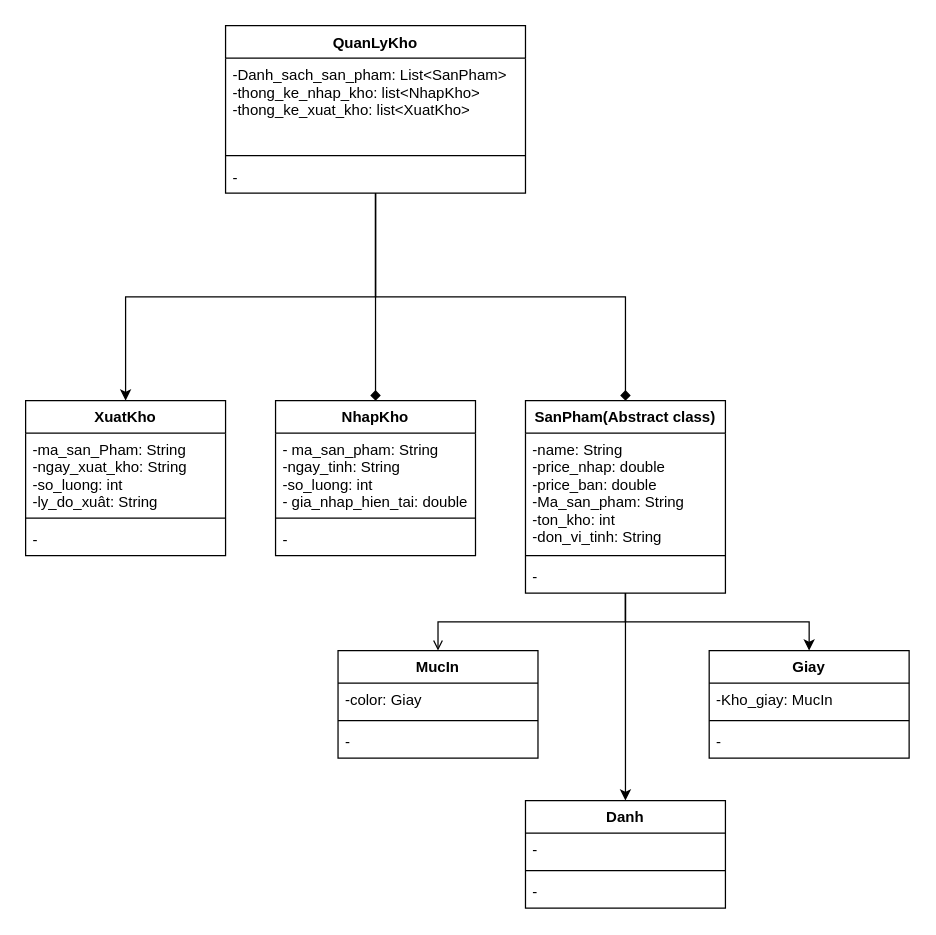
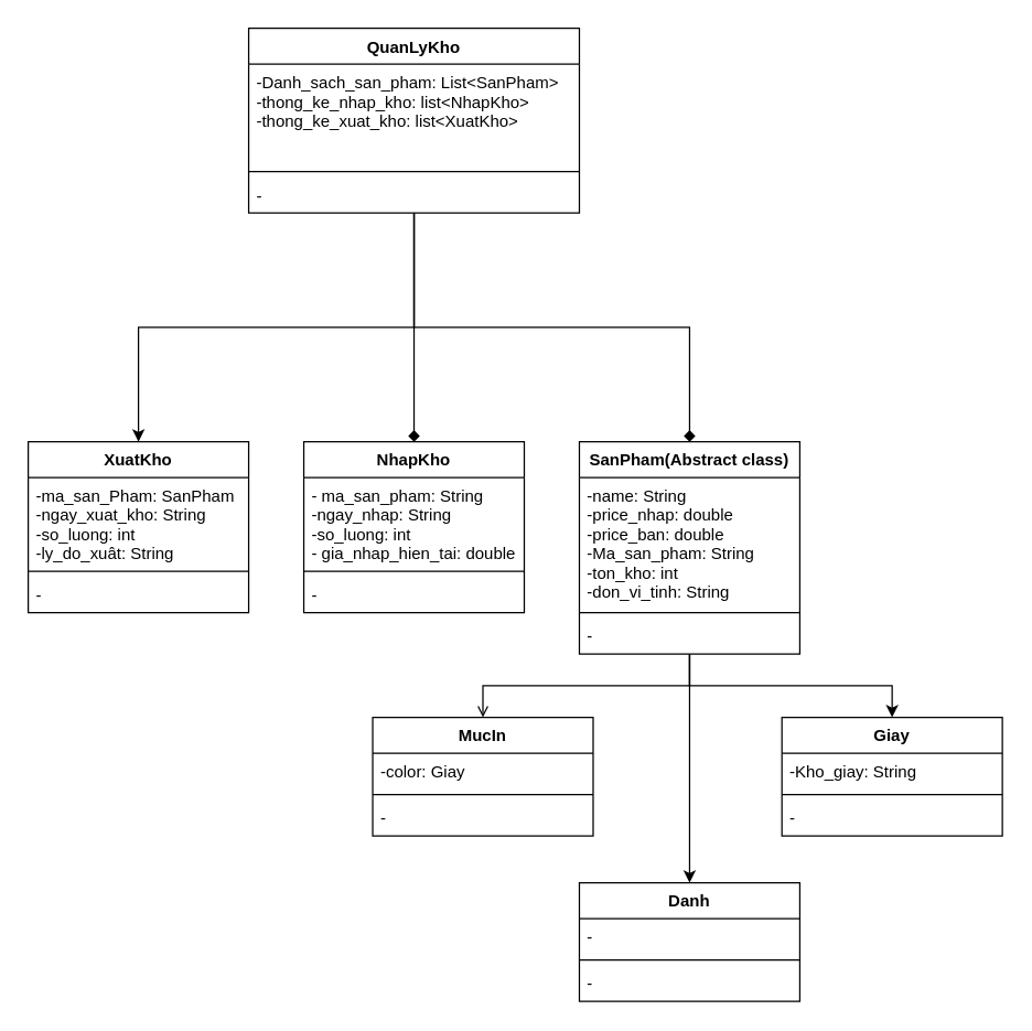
- <mxCell id="14" value="-ma_san_Pham: String&#10;-ngay_xuat_kho: String&#10;-so_luong: int&#10;-ly_do_xuât: String" style="text;strokeColor=none;fillColor=none;align=left;verticalAlign=top;spacingLeft=4;spacingRight=4;overflow=hidden;rotatable=0;points=[[0,0.5],[1,0.5]];portConstraint=eastwest;" parent="13" vertex="1"><mxGeometry y="26" width="160" height="64" as="geometry" /></mxCell>
+ <mxCell id="14" value="-ma_san_Pham: SanPham&#10;-ngay_xuat_kho: String&#10;-so_luong: int&#10;-ly_do_xuât: String" style="text;strokeColor=none;fillColor=none;align=left;verticalAlign=top;spacingLeft=4;spacingRight=4;overflow=hidden;rotatable=0;points=[[0,0.5],[1,0.5]];portConstraint=eastwest;" parent="13" vertex="1"><mxGeometry y="26" width="160" height="64" as="geometry" /></mxCell>
- <mxCell id="10" value="- ma_san_pham: String&#10;-ngay_tinh: String&#10;-so_luong: int&#10;- gia_nhap_hien_tai: double" style="text;strokeColor=none;fillColor=none;align=left;verticalAlign=top;spacingLeft=4;spacingRight=4;overflow=hidden;rotatable=0;points=[[0,0.5],[1,0.5]];portConstraint=eastwest;" parent="9" vertex="1"><mxGeometry y="26" width="160" height="64" as="geometry" /></mxCell>
+ <mxCell id="10" value="- ma_san_pham: String&#10;-ngay_nhap: String&#10;-so_luong: int&#10;- gia_nhap_hien_tai: double" style="text;strokeColor=none;fillColor=none;align=left;verticalAlign=top;spacingLeft=4;spacingRight=4;overflow=hidden;rotatable=0;points=[[0,0.5],[1,0.5]];portConstraint=eastwest;" parent="9" vertex="1"><mxGeometry y="26" width="160" height="64" as="geometry" /></mxCell>
- <mxCell id="29" value="-Kho_giay: MucIn" style="text;strokeColor=none;fillColor=none;align=left;verticalAlign=top;spacingLeft=4;spacingRight=4;overflow=hidden;rotatable=0;points=[[0,0.5],[1,0.5]];portConstraint=eastwest;" parent="28" vertex="1"><mxGeometry y="26" width="160" height="26" as="geometry" /></mxCell>
+ <mxCell id="29" value="-Kho_giay: String" style="text;strokeColor=none;fillColor=none;align=left;verticalAlign=top;spacingLeft=4;spacingRight=4;overflow=hidden;rotatable=0;points=[[0,0.5],[1,0.5]];portConstraint=eastwest;" parent="28" vertex="1"><mxGeometry y="26" width="160" height="26" as="geometry" /></mxCell>
